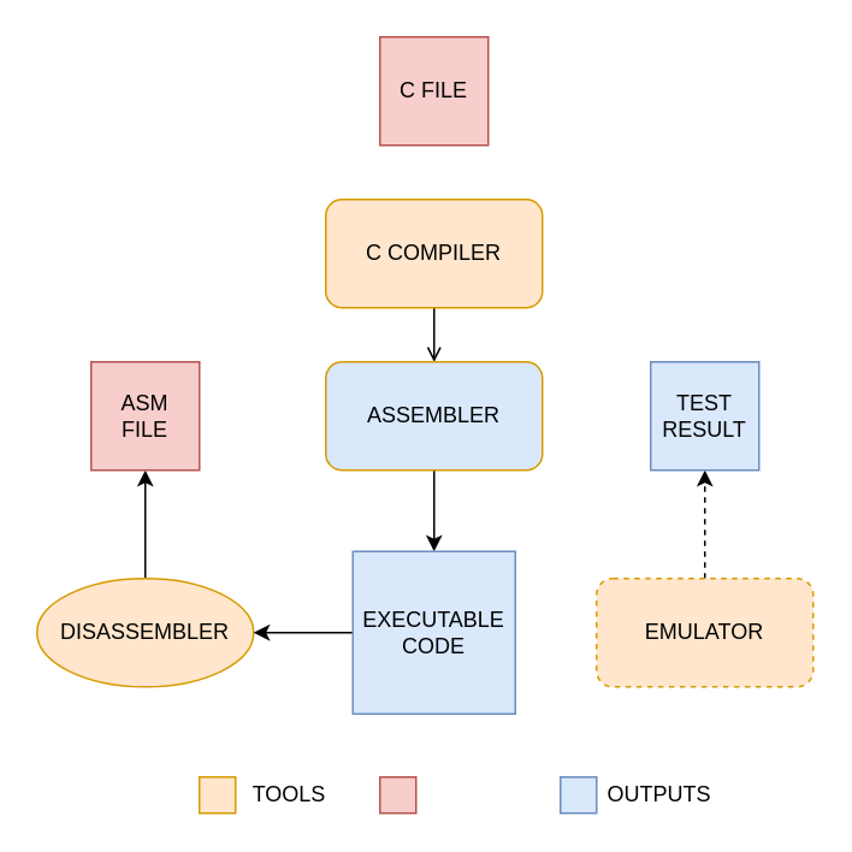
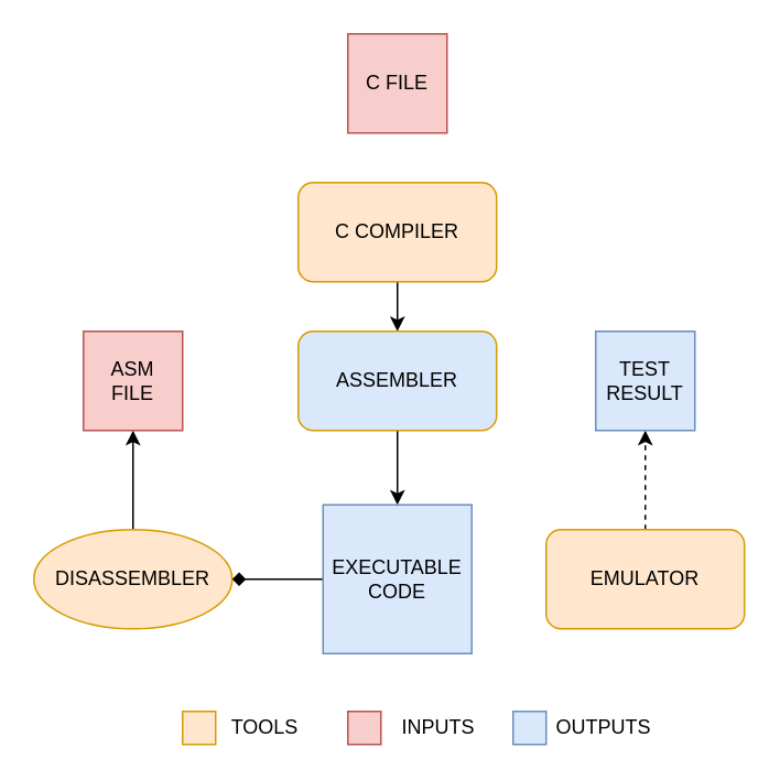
- <mxCell id="2" value="" style="edgeStyle=orthogonalEdgeStyle;rounded=0;orthogonalLoop=1;jettySize=auto;html=1;endArrow=open;" edge="1" parent="1" source="3" target="5"><mxGeometry relative="1" as="geometry" /></mxCell>
+ <mxCell id="2" value="" style="edgeStyle=orthogonalEdgeStyle;rounded=0;orthogonalLoop=1;jettySize=auto;html=1;" edge="1" parent="1" source="3" target="5"><mxGeometry relative="1" as="geometry" /></mxCell>
- <mxCell id="8" value="" style="edgeStyle=orthogonalEdgeStyle;rounded=0;orthogonalLoop=1;jettySize=auto;html=1;" edge="1" parent="1" source="9" target="7"><mxGeometry relative="1" as="geometry" /></mxCell>
+ <mxCell id="8" value="" style="edgeStyle=orthogonalEdgeStyle;rounded=0;orthogonalLoop=1;jettySize=auto;html=1;endArrow=diamond;" edge="1" parent="1" source="9" target="7"><mxGeometry relative="1" as="geometry" /></mxCell>
- <mxCell id="11" value="EMULATOR" style="rounded=1;whiteSpace=wrap;html=1;fillColor=#ffe6cc;strokeColor=#d79b00;dashed=1;" vertex="1" parent="1"><mxGeometry x="330" y="320" width="120" height="60" as="geometry" /></mxCell>
+ <mxCell id="11" value="EMULATOR" style="rounded=1;whiteSpace=wrap;html=1;fillColor=#ffe6cc;strokeColor=#d79b00;" vertex="1" parent="1"><mxGeometry x="330" y="320" width="120" height="60" as="geometry" /></mxCell>
+ <mxCell id="20" value="INPUTS" style="text;html=1;strokeColor=none;fillColor=none;align=center;verticalAlign=middle;whiteSpace=wrap;rounded=0;" vertex="1" parent="18"><mxGeometry x="40" width="30" height="20" as="geometry" /></mxCell>
